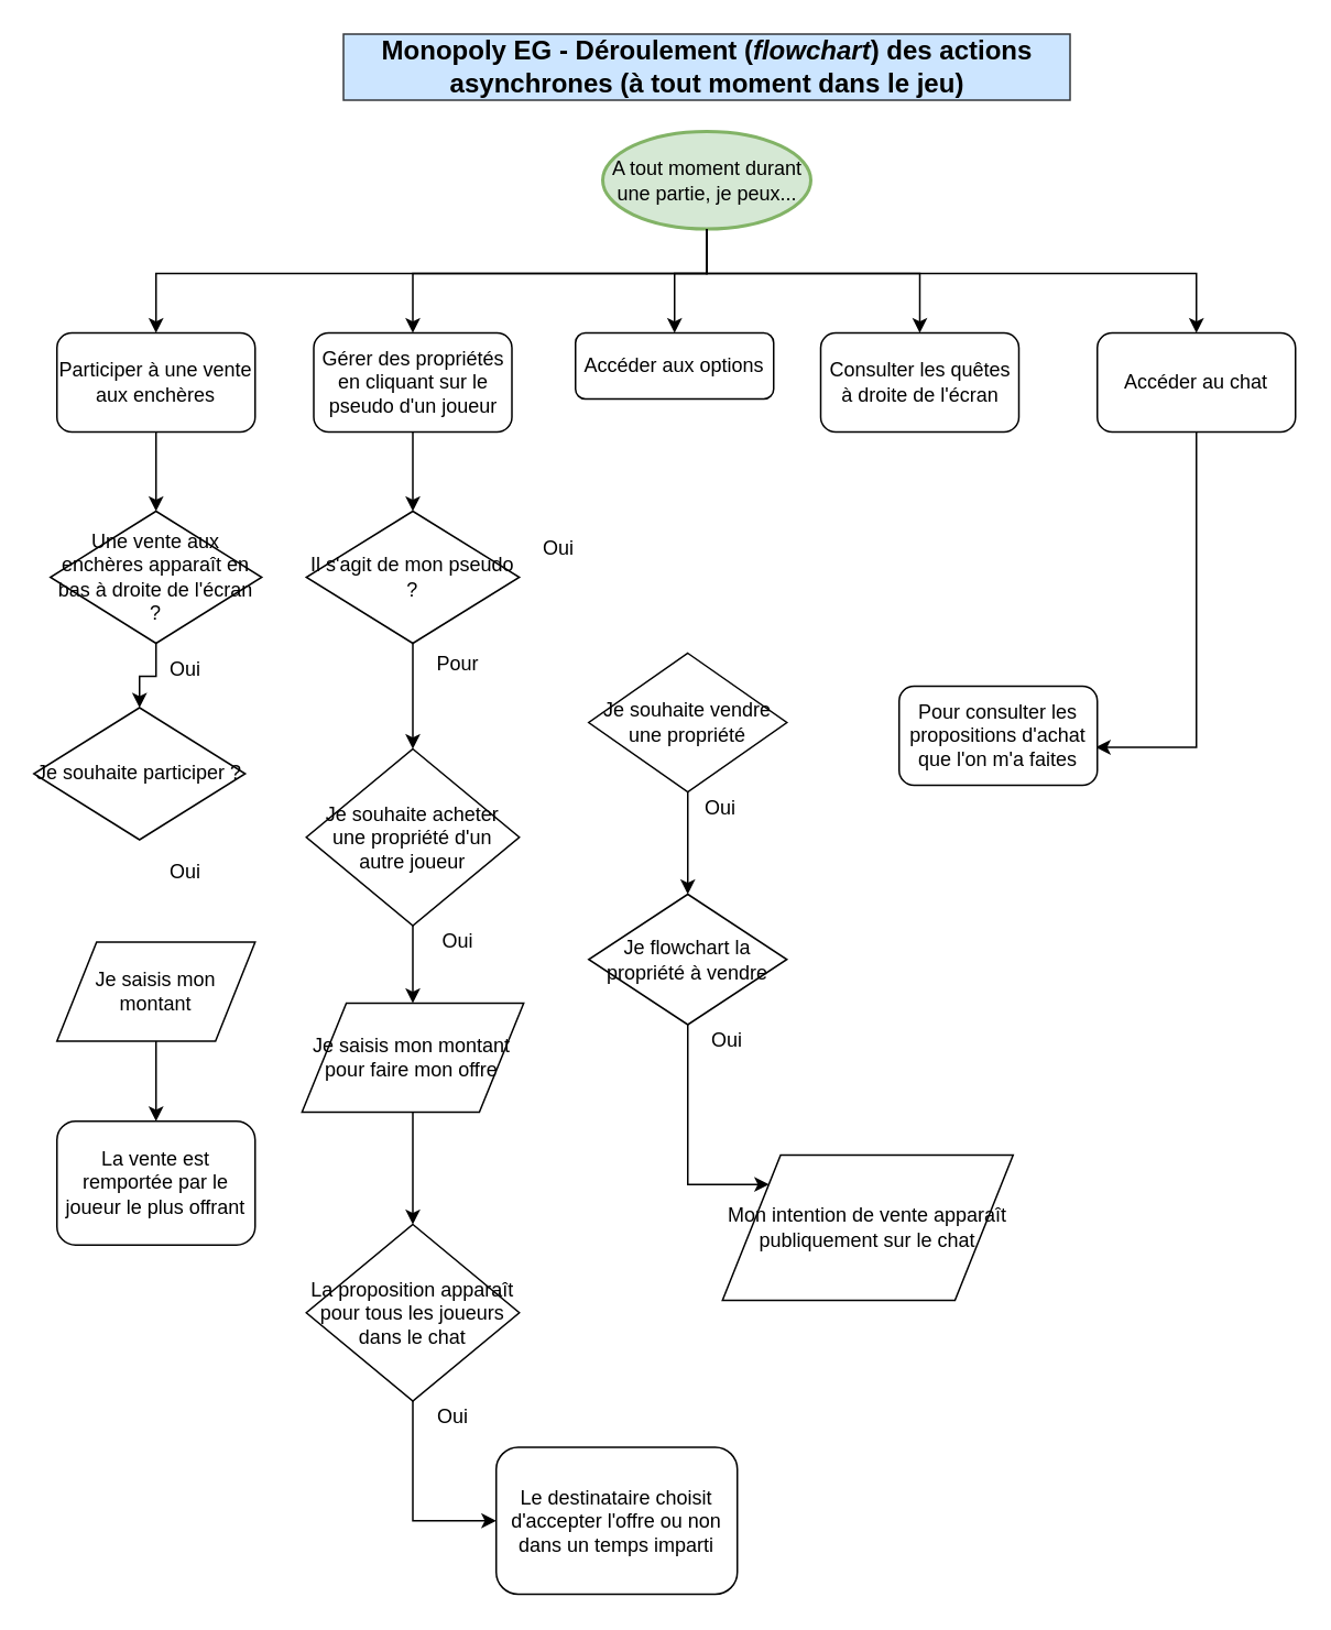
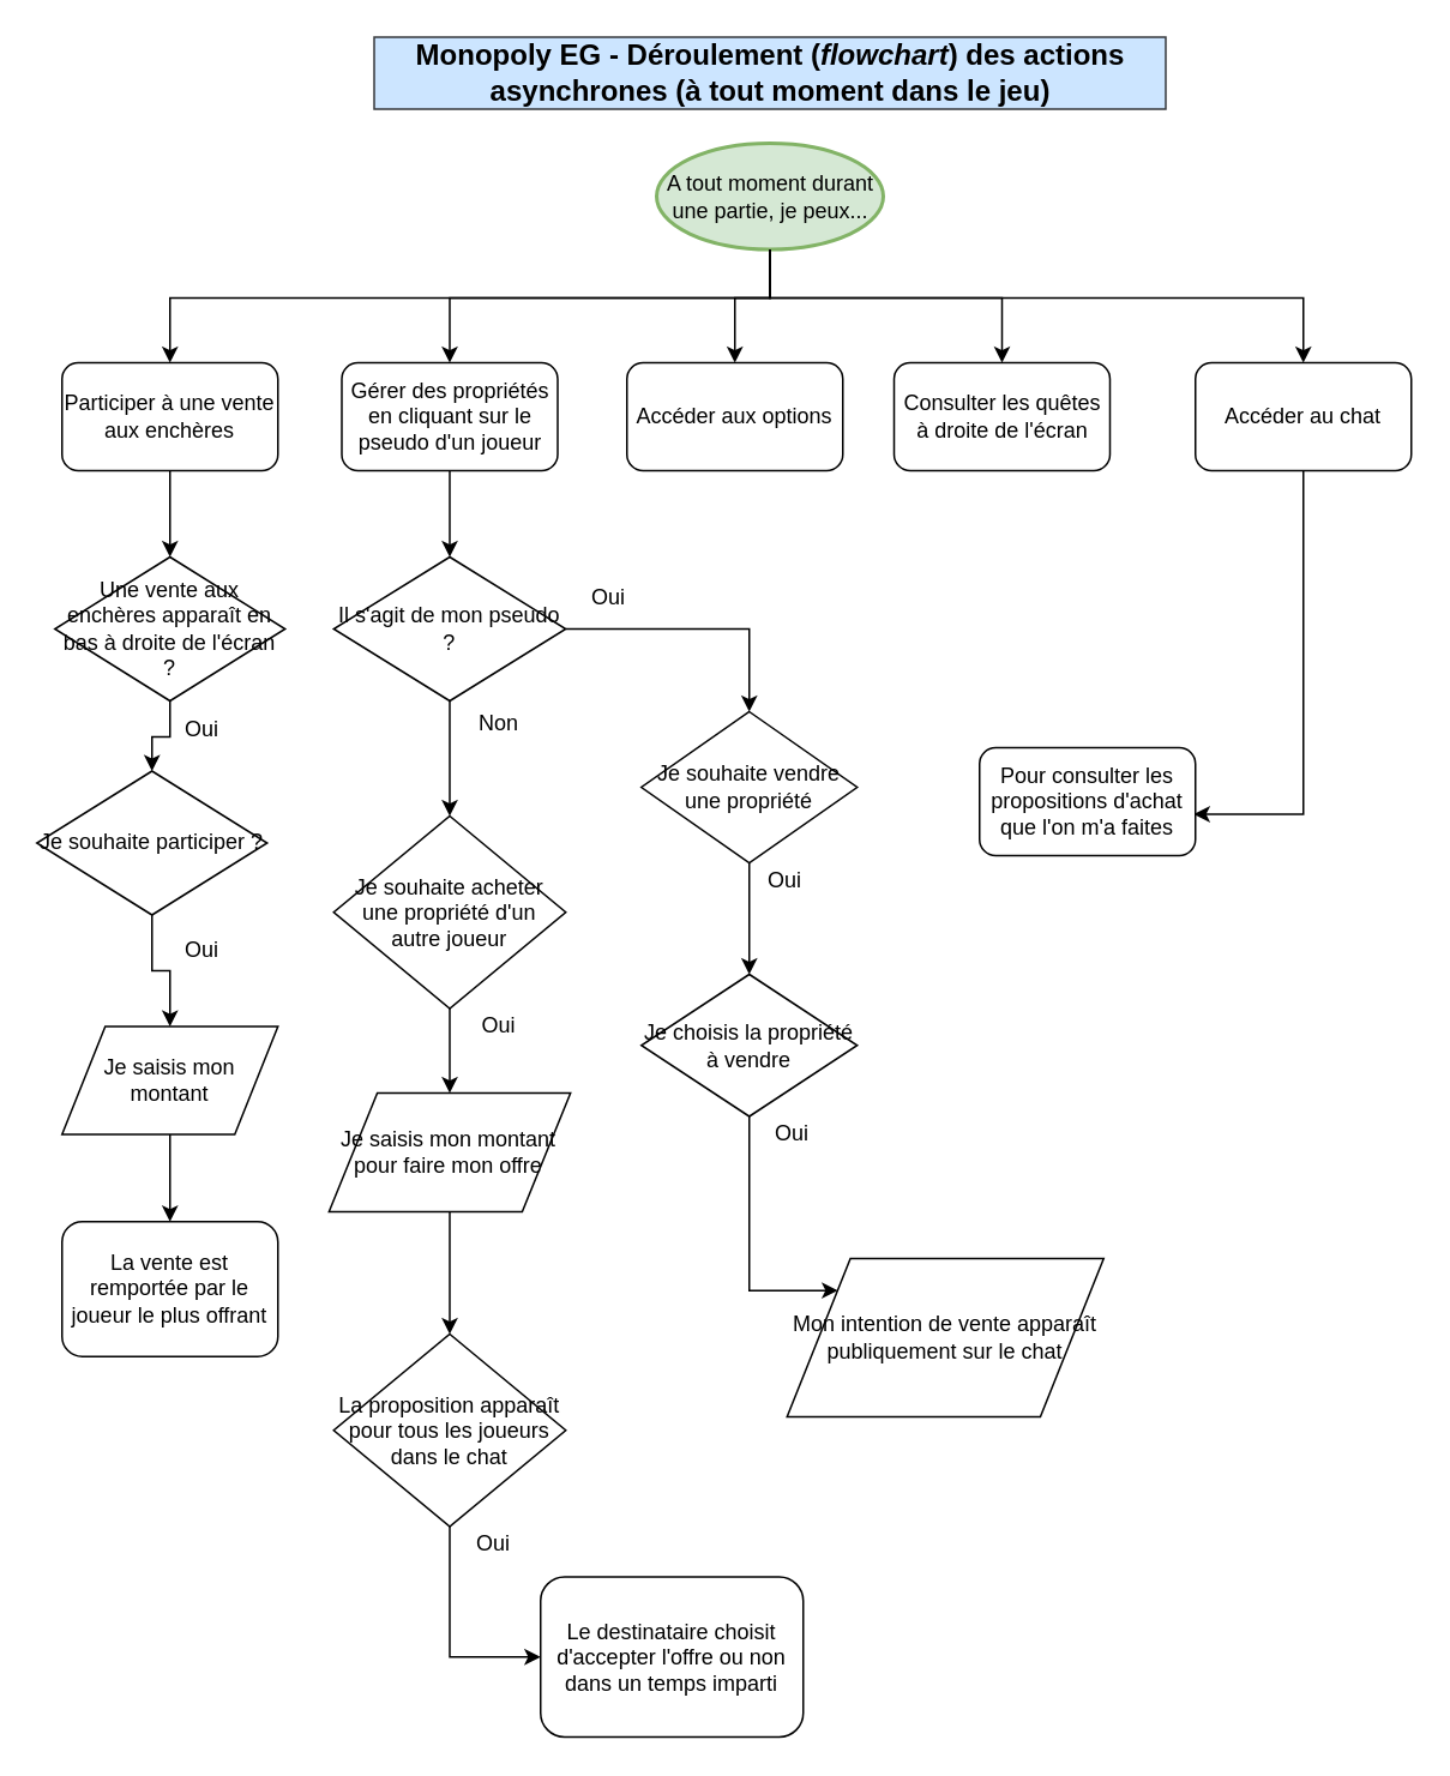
- <mxCell id="3" value="&lt;div&gt;Accéder aux options&lt;/div&gt;" style="rounded=1;whiteSpace=wrap;html=1;" parent="1" vertex="1"><mxGeometry x="348" y="201" width="120" height="40" as="geometry" /></mxCell>
+ <mxCell id="3" value="&lt;div&gt;Accéder aux options&lt;/div&gt;" style="rounded=1;whiteSpace=wrap;html=1;" parent="1" vertex="1"><mxGeometry x="348" y="201" width="120" height="60" as="geometry" /></mxCell>
+ <mxCell id="4" value="" style="edgeStyle=orthogonalEdgeStyle;rounded=0;orthogonalLoop=1;jettySize=auto;html=1;entryX=0.5;entryY=0;entryDx=0;entryDy=0;" parent="1" source="6" edge="1" target="14"><mxGeometry relative="1" as="geometry"><mxPoint x="432" y="571.5" as="targetPoint" /></mxGeometry></mxCell>
- <mxCell id="11" value="&lt;div&gt;Pour&lt;/div&gt;" style="text;html=1;strokeColor=none;fillColor=none;align=center;verticalAlign=middle;whiteSpace=wrap;rounded=0;" parent="1" vertex="1"><mxGeometry x="257" y="392" width="40" height="20" as="geometry" /></mxCell>
+ <mxCell id="11" value="&lt;div&gt;Non&lt;/div&gt;" style="text;html=1;strokeColor=none;fillColor=none;align=center;verticalAlign=middle;whiteSpace=wrap;rounded=0;" parent="1" vertex="1"><mxGeometry x="257" y="392" width="40" height="20" as="geometry" /></mxCell>
+ <mxCell id="20" value="" style="edgeStyle=orthogonalEdgeStyle;rounded=0;orthogonalLoop=1;jettySize=auto;html=1;entryX=0.5;entryY=0;entryDx=0;entryDy=0;" parent="1" source="21" target="36" edge="1"><mxGeometry relative="1" as="geometry"><mxPoint x="94" y="597" as="targetPoint" /></mxGeometry></mxCell>
- <mxCell id="16" value="&lt;div&gt;Je flowchart la propriété à vendre&lt;/div&gt;" style="rhombus;whiteSpace=wrap;html=1;" parent="1" vertex="1"><mxGeometry x="356" y="541" width="120" height="79" as="geometry" /></mxCell>
+ <mxCell id="16" value="&lt;div&gt;Je choisis la propriété à vendre&lt;/div&gt;" style="rhombus;whiteSpace=wrap;html=1;" parent="1" vertex="1"><mxGeometry x="356" y="541" width="120" height="79" as="geometry" /></mxCell>
